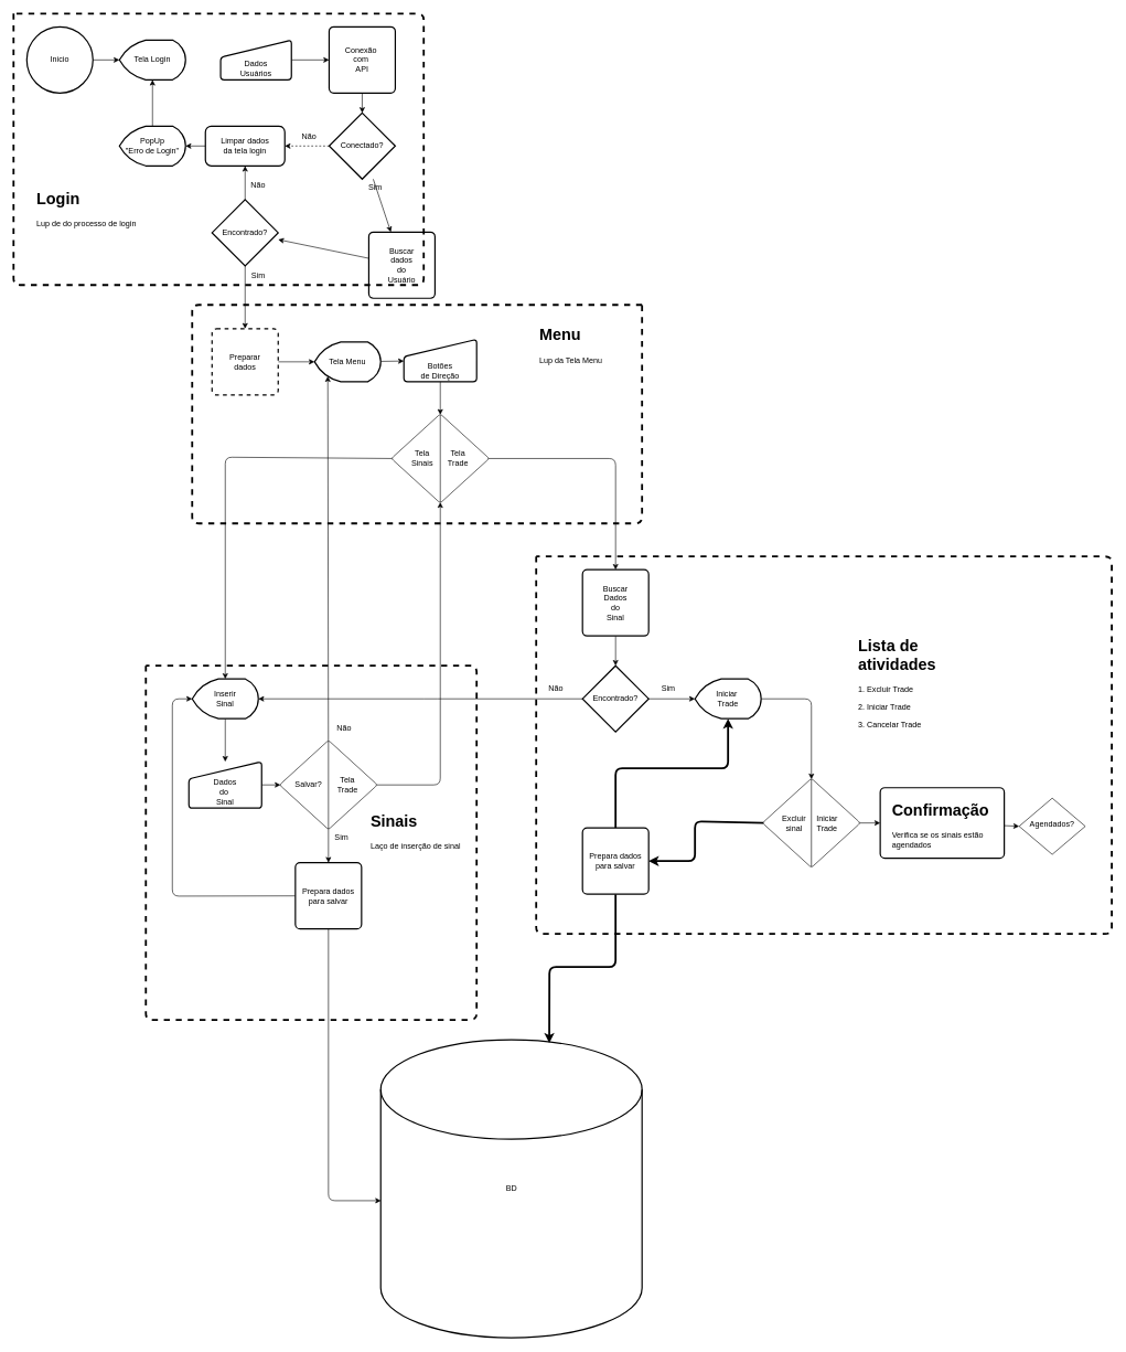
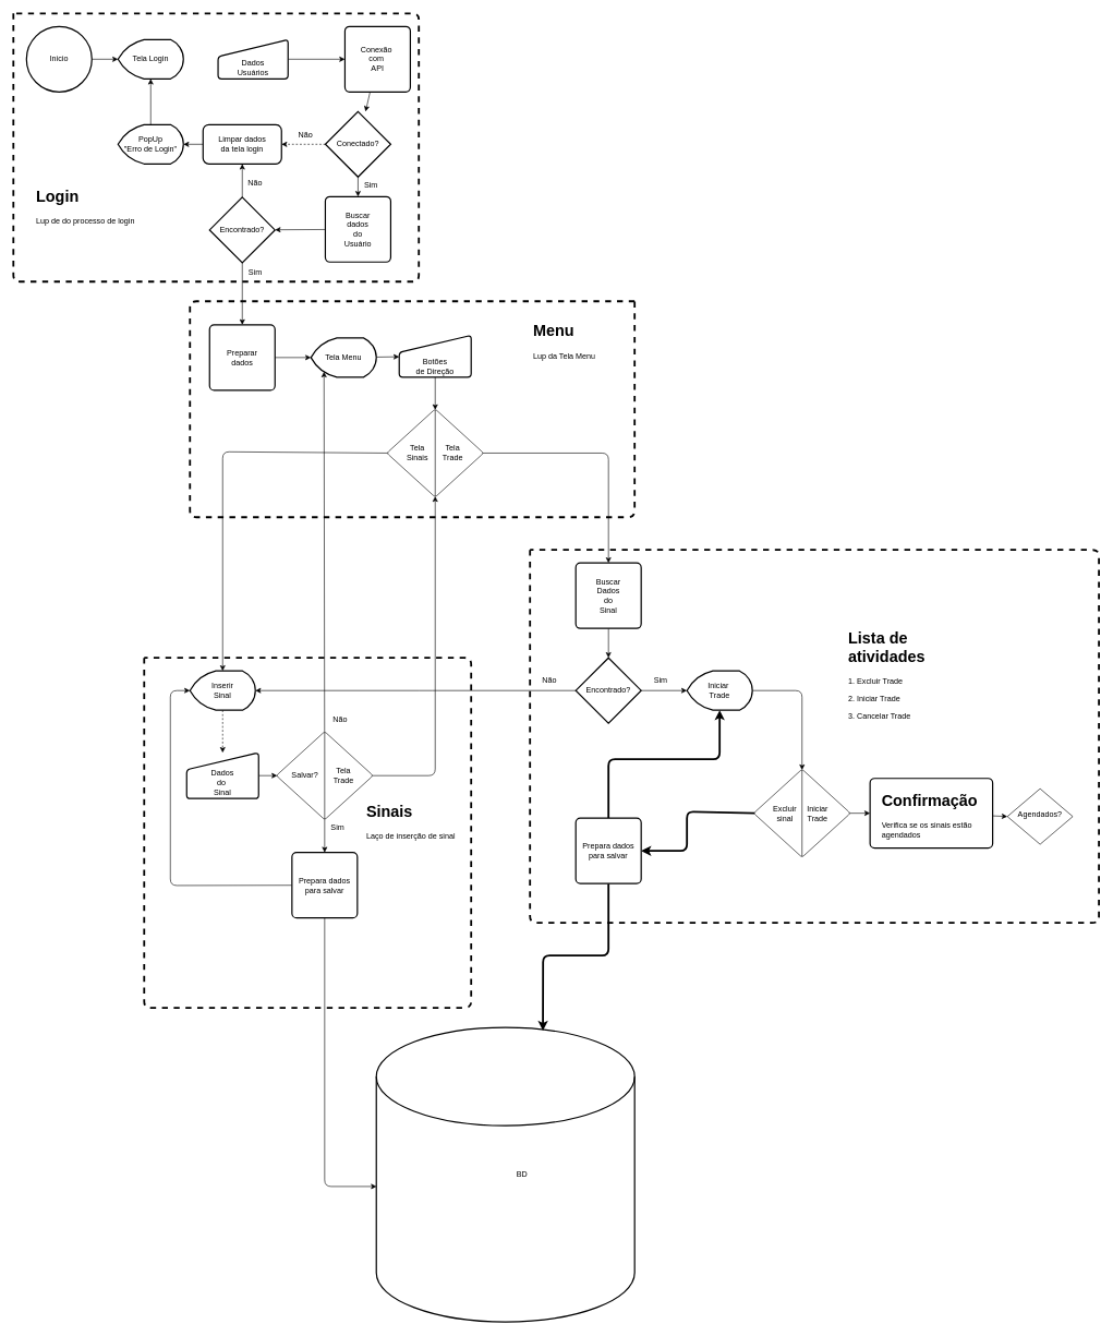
- <mxCell id="7" value="Conexão&amp;nbsp;&lt;br&gt;com&amp;nbsp;&lt;br&gt;API" style="rounded=1;whiteSpace=wrap;html=1;absoluteArcSize=1;arcSize=14;strokeWidth=2;" parent="1" vertex="1"><mxGeometry x="497" y="40" width="100" height="100" as="geometry" /></mxCell>
+ <mxCell id="7" value="Conexão&amp;nbsp;&lt;br&gt;com&amp;nbsp;&lt;br&gt;API" style="rounded=1;whiteSpace=wrap;html=1;absoluteArcSize=1;arcSize=14;strokeWidth=2;" parent="1" vertex="1"><mxGeometry x="527" y="40" width="100" height="100" as="geometry" /></mxCell>
- <mxCell id="17" value="Buscar&lt;br&gt;dados&lt;br&gt;do&lt;br&gt;Usuário" style="rounded=1;whiteSpace=wrap;html=1;absoluteArcSize=1;arcSize=14;strokeWidth=2;" parent="1" vertex="1"><mxGeometry x="557" y="350" width="100" height="100" as="geometry" /></mxCell>
+ <mxCell id="17" value="Buscar&lt;br&gt;dados&lt;br&gt;do&lt;br&gt;Usuário" style="rounded=1;whiteSpace=wrap;html=1;absoluteArcSize=1;arcSize=14;strokeWidth=2;" parent="1" vertex="1"><mxGeometry x="497" y="300" width="100" height="100" as="geometry" /></mxCell>
- <mxCell id="26" value="Preparar&lt;br&gt;dados" style="rounded=1;whiteSpace=wrap;html=1;absoluteArcSize=1;arcSize=14;strokeWidth=2;dashed=1;" parent="1" vertex="1"><mxGeometry x="320" y="496" width="100" height="100" as="geometry" /></mxCell>
+ <mxCell id="26" value="Preparar&lt;br&gt;dados" style="rounded=1;whiteSpace=wrap;html=1;absoluteArcSize=1;arcSize=14;strokeWidth=2;" parent="1" vertex="1"><mxGeometry x="320" y="496" width="100" height="100" as="geometry" /></mxCell>
- <mxCell id="31" value="" style="edgeStyle=none;html=1;strokeWidth=1;" parent="1" source="32" target="52" edge="1"><mxGeometry relative="1" as="geometry" /></mxCell>
+ <mxCell id="31" value="" style="edgeStyle=none;html=1;strokeWidth=1;dashed=1;" parent="1" source="32" target="52" edge="1"><mxGeometry relative="1" as="geometry" /></mxCell>
- <mxCell id="78" value="BD" style="text;html=1;strokeColor=none;fillColor=none;align=center;verticalAlign=middle;whiteSpace=wrap;rounded=0;" vertex="1" parent="1"><mxGeometry x="743" y="1780" width="60" height="30" as="geometry" /></mxCell>
+ <mxCell id="78" value="BD" style="text;html=1;strokeColor=none;fillColor=none;align=center;verticalAlign=middle;whiteSpace=wrap;rounded=0;" vertex="1" parent="1"><mxGeometry x="768" y="1780" width="60" height="30" as="geometry" /></mxCell>
